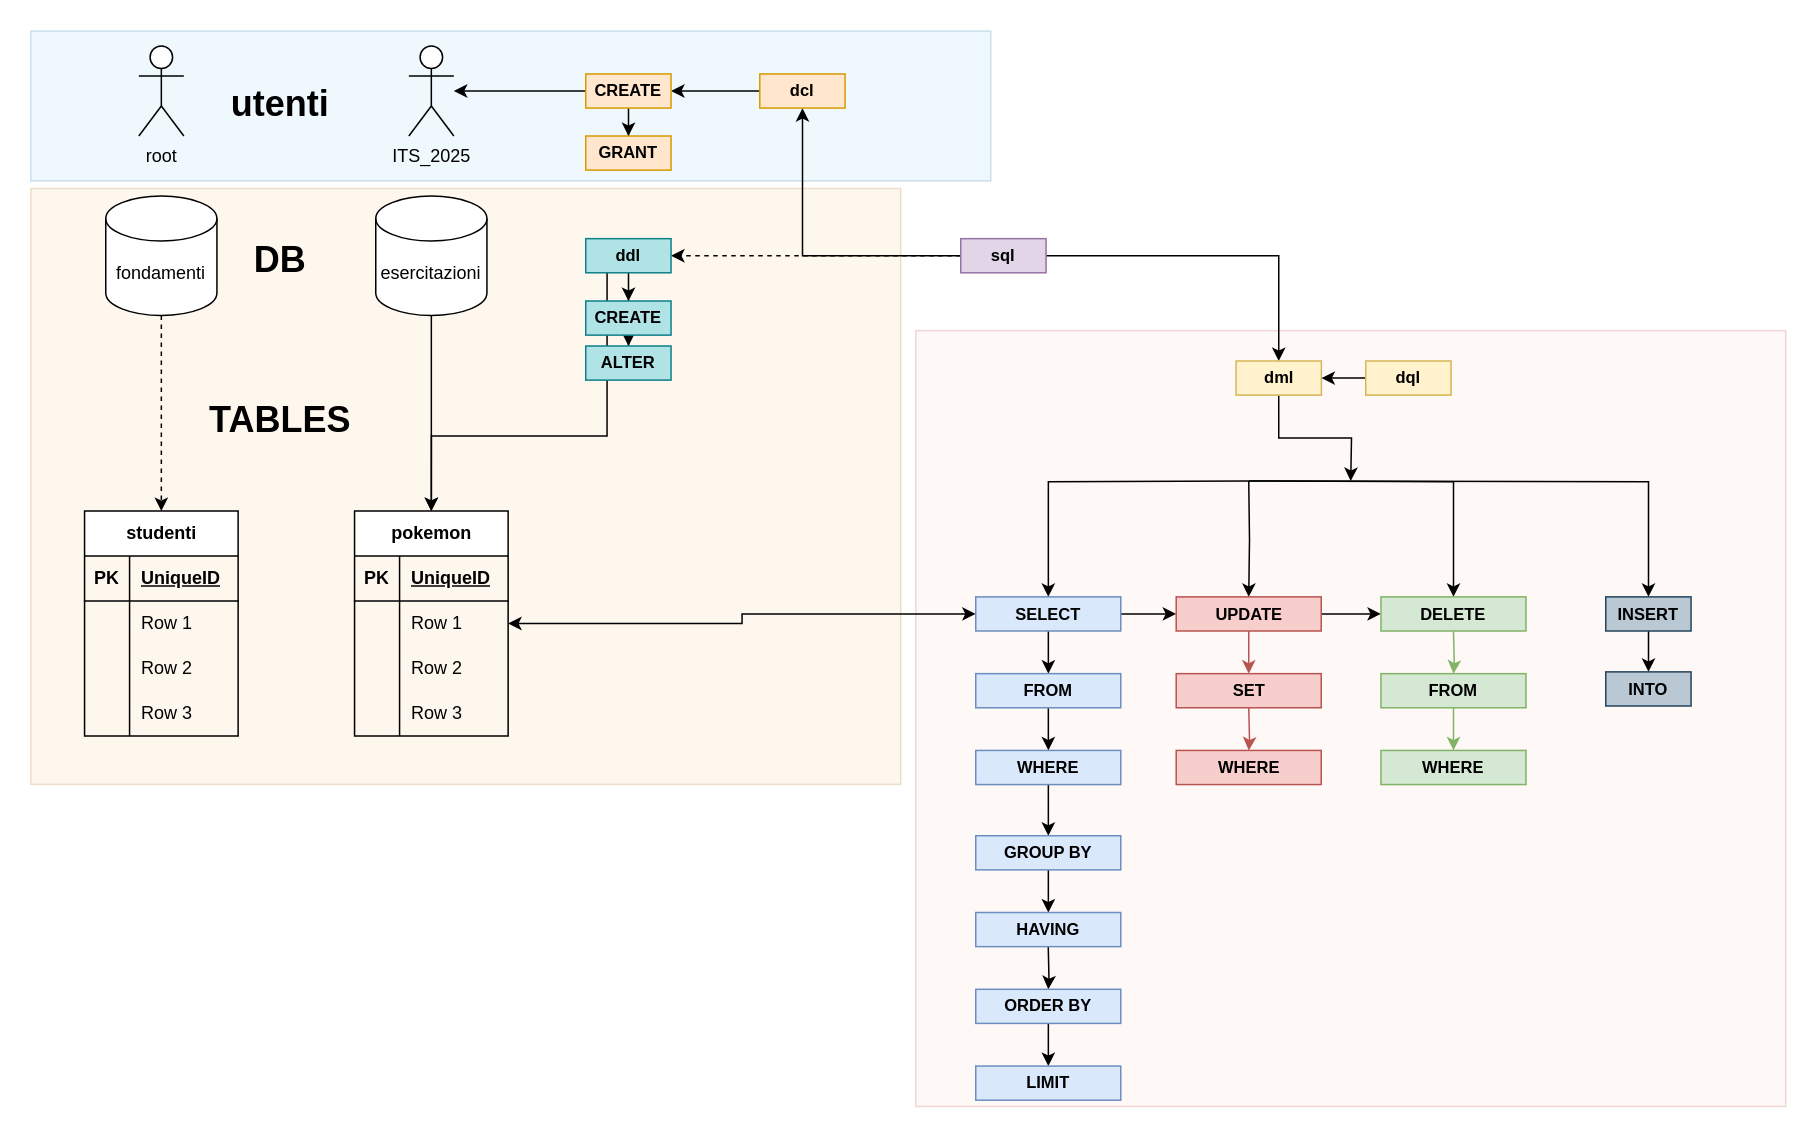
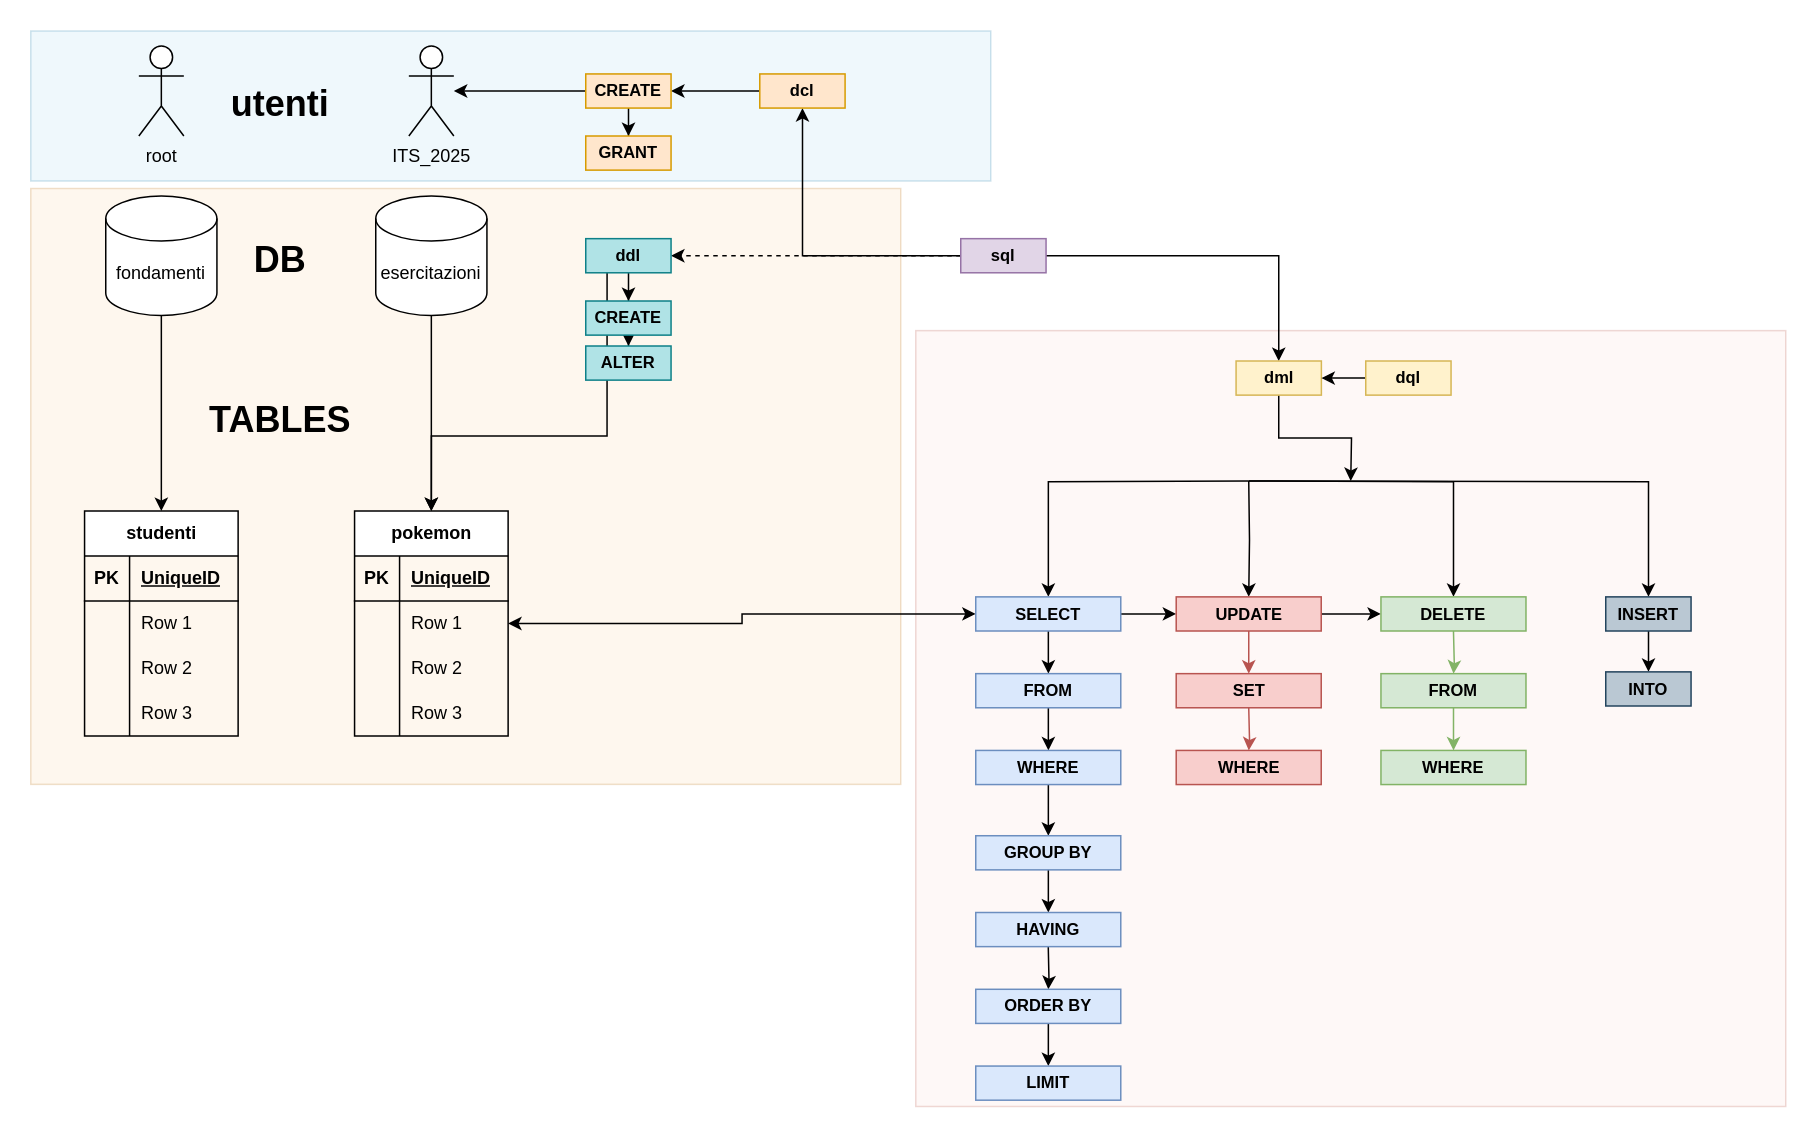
- <mxCell id="61" style="edgeStyle=orthogonalEdgeStyle;rounded=0;orthogonalLoop=1;jettySize=auto;html=1;exitX=0.5;exitY=1;exitDx=0;exitDy=0;exitPerimeter=0;dashed=1;" edge="1" parent="1" source="62" target="63"><mxGeometry relative="1" as="geometry" /></mxCell>
+ <mxCell id="61" style="edgeStyle=orthogonalEdgeStyle;rounded=0;orthogonalLoop=1;jettySize=auto;html=1;exitX=0.5;exitY=1;exitDx=0;exitDy=0;exitPerimeter=0;" edge="1" parent="1" source="62" target="63"><mxGeometry relative="1" as="geometry" /></mxCell>
